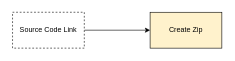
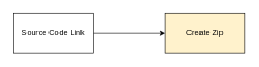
- <mxCell id="3" value="Source Code Link" style="rounded=0;whiteSpace=wrap;html=1;dashed=1;" vertex="1" parent="1"><mxGeometry x="20" y="20" width="120" height="60" as="geometry" /></mxCell>
+ <mxCell id="3" value="Source Code Link" style="rounded=0;whiteSpace=wrap;html=1;" vertex="1" parent="1"><mxGeometry x="20" y="20" width="120" height="60" as="geometry" /></mxCell>
